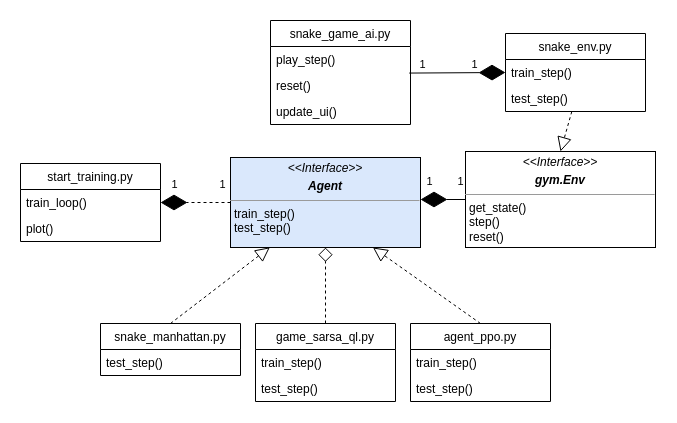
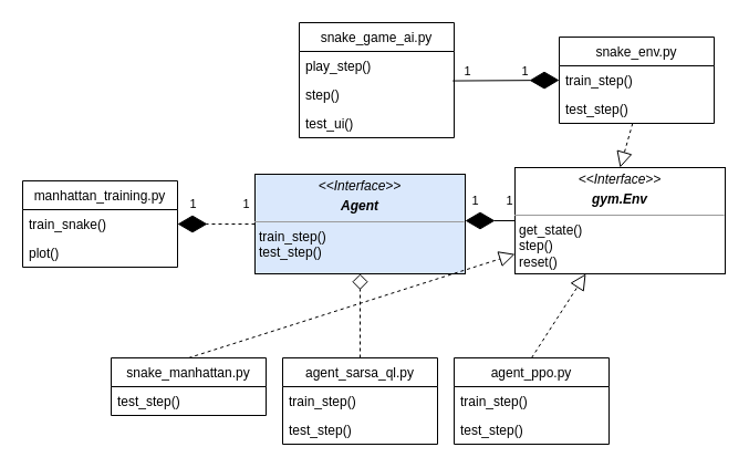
- <mxCell id="30" value="reset()" style="text;strokeColor=none;fillColor=none;align=left;verticalAlign=top;spacingLeft=4;spacingRight=4;overflow=hidden;rotatable=0;points=[[0,0.5],[1,0.5]];portConstraint=eastwest;" vertex="1" parent="28"><mxGeometry y="52" width="140" height="26" as="geometry" /></mxCell>
+ <mxCell id="30" value="step()" style="text;strokeColor=none;fillColor=none;align=left;verticalAlign=top;spacingLeft=4;spacingRight=4;overflow=hidden;rotatable=0;points=[[0,0.5],[1,0.5]];portConstraint=eastwest;" vertex="1" parent="28"><mxGeometry y="52" width="140" height="26" as="geometry" /></mxCell>
- <mxCell id="31" value="update_ui()" style="text;strokeColor=none;fillColor=none;align=left;verticalAlign=top;spacingLeft=4;spacingRight=4;overflow=hidden;rotatable=0;points=[[0,0.5],[1,0.5]];portConstraint=eastwest;" vertex="1" parent="28"><mxGeometry y="78" width="140" height="26" as="geometry" /></mxCell>
+ <mxCell id="31" value="test_ui()" style="text;strokeColor=none;fillColor=none;align=left;verticalAlign=top;spacingLeft=4;spacingRight=4;overflow=hidden;rotatable=0;points=[[0,0.5],[1,0.5]];portConstraint=eastwest;" vertex="1" parent="28"><mxGeometry y="78" width="140" height="26" as="geometry" /></mxCell>
- <mxCell id="2" value="start_training.py" style="swimlane;fontStyle=0;childLayout=stackLayout;horizontal=1;startSize=26;fillColor=none;horizontalStack=0;resizeParent=1;resizeParentMax=0;resizeLast=0;collapsible=1;marginBottom=0;" vertex="1" parent="1"><mxGeometry x="20" y="163" width="140" height="78" as="geometry" /></mxCell>
+ <mxCell id="2" value="manhattan_training.py" style="swimlane;fontStyle=0;childLayout=stackLayout;horizontal=1;startSize=26;fillColor=none;horizontalStack=0;resizeParent=1;resizeParentMax=0;resizeLast=0;collapsible=1;marginBottom=0;" vertex="1" parent="1"><mxGeometry x="20" y="163" width="140" height="78" as="geometry" /></mxCell>
- <mxCell id="3" value="train_loop()" style="text;strokeColor=none;fillColor=none;align=left;verticalAlign=top;spacingLeft=4;spacingRight=4;overflow=hidden;rotatable=0;points=[[0,0.5],[1,0.5]];portConstraint=eastwest;" vertex="1" parent="2"><mxGeometry y="26" width="140" height="26" as="geometry" /></mxCell>
+ <mxCell id="3" value="train_snake()" style="text;strokeColor=none;fillColor=none;align=left;verticalAlign=top;spacingLeft=4;spacingRight=4;overflow=hidden;rotatable=0;points=[[0,0.5],[1,0.5]];portConstraint=eastwest;" vertex="1" parent="2"><mxGeometry y="26" width="140" height="26" as="geometry" /></mxCell>
- <mxCell id="16" value="" style="endArrow=block;dashed=1;endFill=0;endSize=12;html=1;entryX=0.207;entryY=0.998;entryDx=0;entryDy=0;exitX=0.5;exitY=0;exitDx=0;exitDy=0;entryPerimeter=0;" edge="1" parent="1" source="11" target="13"><mxGeometry width="160" relative="1" as="geometry"><mxPoint x="490" y="333" as="sourcePoint" /><mxPoint x="382.5" y="257" as="targetPoint" /></mxGeometry></mxCell>
+ <mxCell id="16" value="" style="endArrow=block;dashed=1;endFill=0;endSize=12;html=1;exitX=0.5;exitY=0;exitDx=0;exitDy=0;" edge="1" parent="1" source="11" target="20"><mxGeometry width="160" relative="1" as="geometry"><mxPoint x="490" y="333" as="sourcePoint" /><mxPoint x="382.5" y="257" as="targetPoint" /></mxGeometry></mxCell>
- <mxCell id="15" value="" style="endArrow=block;dashed=1;endFill=0;endSize=12;html=1;entryX=0.75;entryY=1;entryDx=0;entryDy=0;exitX=0.5;exitY=0;exitDx=0;exitDy=0;" edge="1" parent="1" source="5" target="13"><mxGeometry width="160" relative="1" as="geometry"><mxPoint x="335" y="333" as="sourcePoint" /><mxPoint x="335" y="257" as="targetPoint" /></mxGeometry></mxCell>
+ <mxCell id="15" value="" style="endArrow=block;dashed=1;endFill=0;endSize=12;html=1;exitX=0.5;exitY=0;exitDx=0;exitDy=0;" edge="1" parent="1" source="5" target="20"><mxGeometry width="160" relative="1" as="geometry"><mxPoint x="335" y="333" as="sourcePoint" /><mxPoint x="335" y="257" as="targetPoint" /></mxGeometry></mxCell>
- <mxCell id="8" value="game_sarsa_ql.py" style="swimlane;fontStyle=0;childLayout=stackLayout;horizontal=1;startSize=26;fillColor=none;horizontalStack=0;resizeParent=1;resizeParentMax=0;resizeLast=0;collapsible=1;marginBottom=0;" vertex="1" parent="1"><mxGeometry x="255" y="323" width="140" height="78" as="geometry" /></mxCell>
+ <mxCell id="8" value="agent_sarsa_ql.py" style="swimlane;fontStyle=0;childLayout=stackLayout;horizontal=1;startSize=26;fillColor=none;horizontalStack=0;resizeParent=1;resizeParentMax=0;resizeLast=0;collapsible=1;marginBottom=0;" vertex="1" parent="1"><mxGeometry x="255" y="323" width="140" height="78" as="geometry" /></mxCell>
